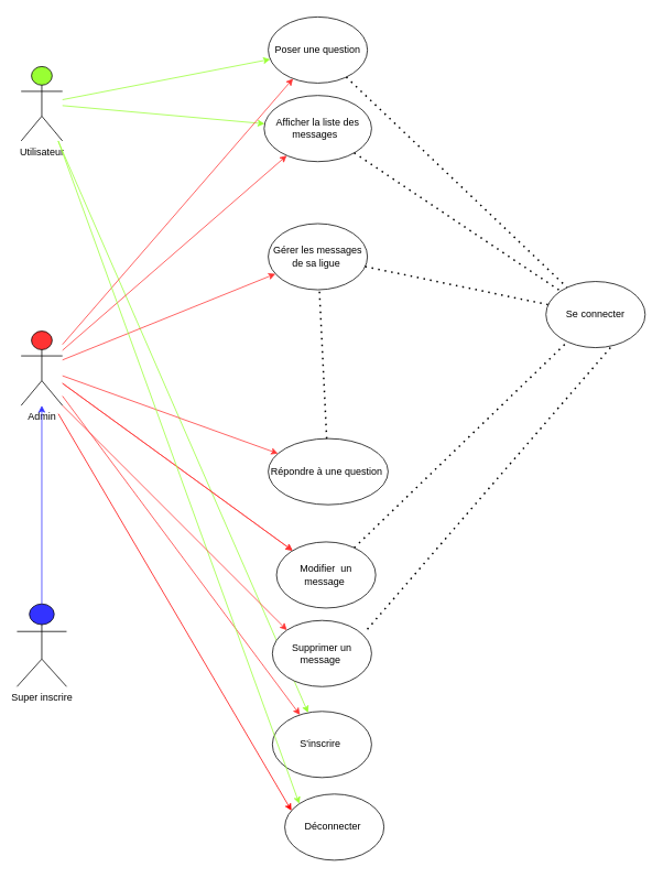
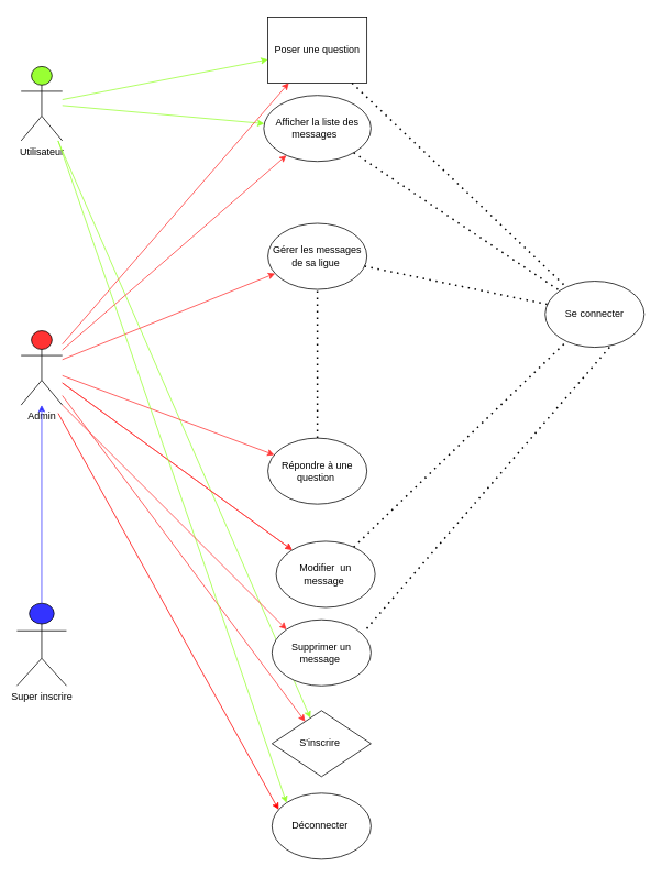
- <mxCell id="10" value="Poser une question" style="ellipse;whiteSpace=wrap;html=1;" vertex="1" parent="1"><mxGeometry x="324" y="20" width="120" height="80" as="geometry" /></mxCell>
+ <mxCell id="10" value="Poser une question" style="whiteSpace=wrap;html=1;rounded=0;" vertex="1" parent="1"><mxGeometry x="324" y="20" width="120" height="80" as="geometry" /></mxCell>
- <mxCell id="15" value="Répondre à une question&amp;nbsp;" style="ellipse;whiteSpace=wrap;html=1;" vertex="1" parent="1"><mxGeometry x="324" y="530" width="145" height="80" as="geometry" /></mxCell>
+ <mxCell id="15" value="Répondre à une question&amp;nbsp;" style="ellipse;whiteSpace=wrap;html=1;" vertex="1" parent="1"><mxGeometry x="324" y="530" width="120" height="80" as="geometry" /></mxCell>
- <mxCell id="5" value="S'inscrire&amp;nbsp;" style="ellipse;whiteSpace=wrap;html=1;" vertex="1" parent="1"><mxGeometry x="329" y="860" width="120" height="80" as="geometry" /></mxCell>
+ <mxCell id="5" value="S'inscrire&amp;nbsp;" style="rhombus;whiteSpace=wrap;html=1;" vertex="1" parent="1"><mxGeometry x="329" y="860" width="120" height="80" as="geometry" /></mxCell>
- <mxCell id="30" value="Déconnecter&amp;nbsp;" style="ellipse;whiteSpace=wrap;html=1;" vertex="1" parent="1"><mxGeometry x="344" y="960" width="120" height="80" as="geometry" /></mxCell>
+ <mxCell id="30" value="Déconnecter&amp;nbsp;" style="ellipse;whiteSpace=wrap;html=1;" vertex="1" parent="1"><mxGeometry x="329" y="960" width="120" height="80" as="geometry" /></mxCell>
